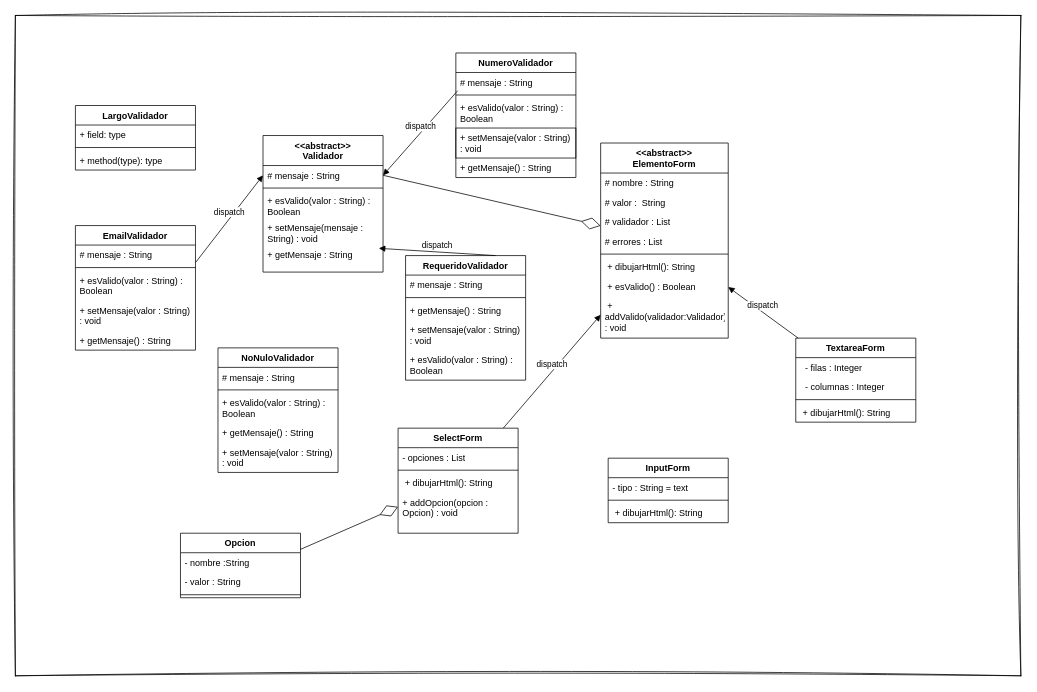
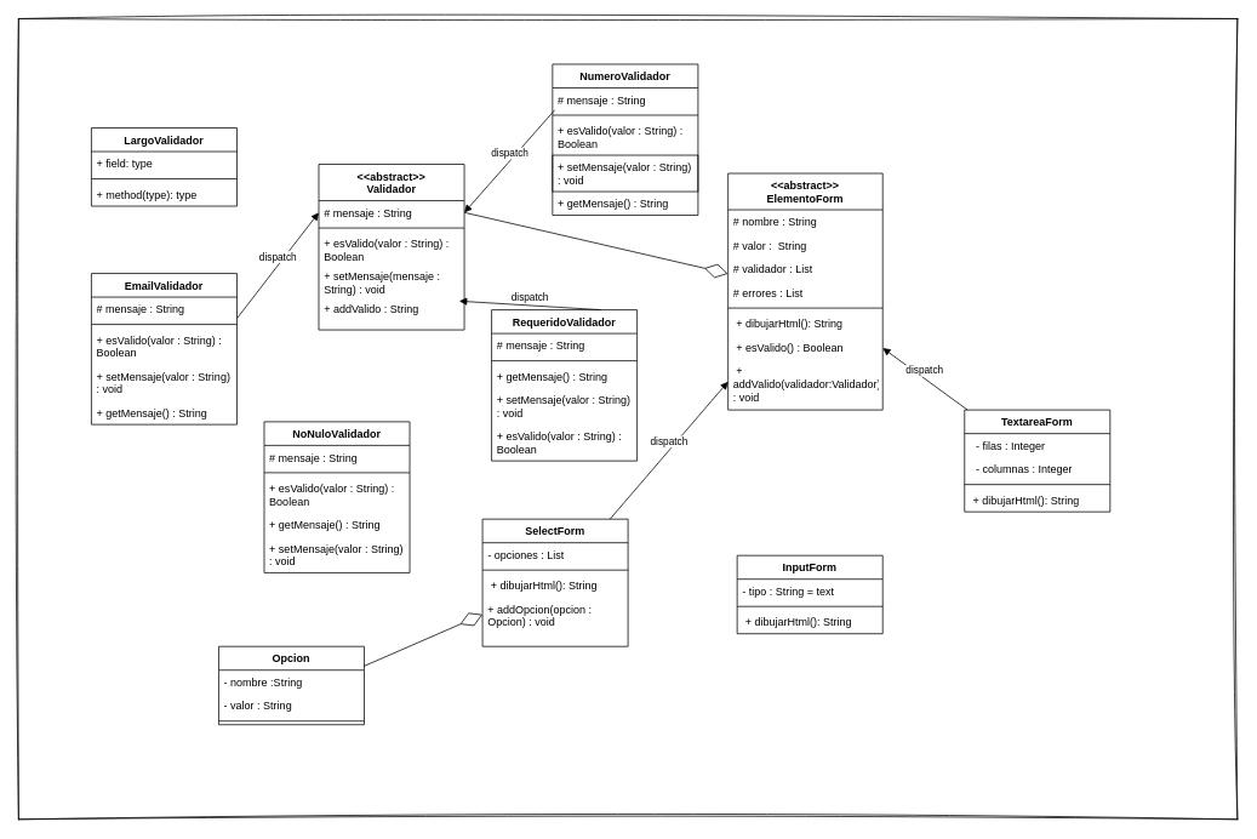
- <mxCell id="38" value="+ getMensaje : String" style="text;strokeColor=none;fillColor=none;align=left;verticalAlign=top;spacingLeft=4;spacingRight=4;overflow=hidden;rotatable=0;points=[[0,0.5],[1,0.5]];portConstraint=eastwest;whiteSpace=wrap;html=1;" vertex="1" parent="33"><mxGeometry y="146" width="160" height="36" as="geometry" /></mxCell>
+ <mxCell id="38" value="+ addValido : String" style="text;strokeColor=none;fillColor=none;align=left;verticalAlign=top;spacingLeft=4;spacingRight=4;overflow=hidden;rotatable=0;points=[[0,0.5],[1,0.5]];portConstraint=eastwest;whiteSpace=wrap;html=1;" vertex="1" parent="33"><mxGeometry y="146" width="160" height="36" as="geometry" /></mxCell>
